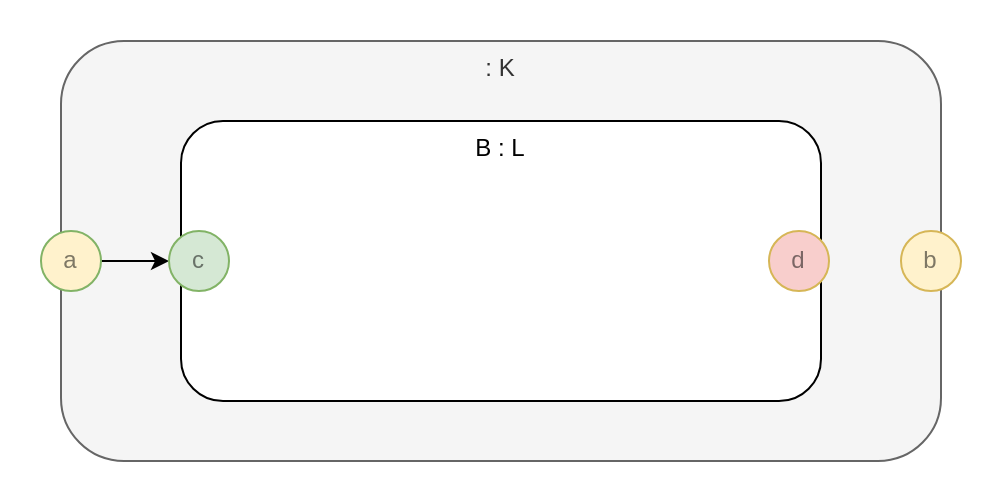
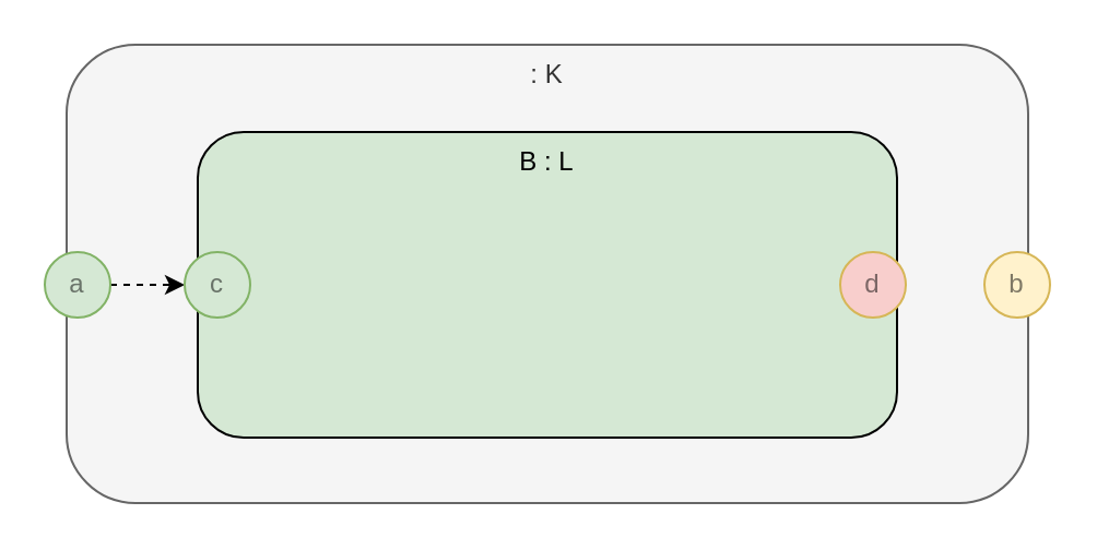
- <mxCell id="6" value="a" style="ellipse;whiteSpace=wrap;html=1;aspect=fixed;fillColor=#fff2cc;align=center;strokeColor=#82b366;textOpacity=50;" vertex="1" parent="1"><mxGeometry x="20" y="115" width="30" height="30" as="geometry" /></mxCell>
+ <mxCell id="6" value="a" style="ellipse;whiteSpace=wrap;html=1;aspect=fixed;fillColor=#d5e8d4;align=center;strokeColor=#82b366;textOpacity=50;" vertex="1" parent="1"><mxGeometry x="20" y="115" width="30" height="30" as="geometry" /></mxCell>
- <mxCell id="5" style="edgeStyle=orthogonalEdgeStyle;rounded=0;orthogonalLoop=1;jettySize=auto;html=1;exitX=1;exitY=0.5;exitDx=0;exitDy=0;entryX=0;entryY=0.5;entryDx=0;entryDy=0;" edge="1" parent="1" source="6" target="7"><mxGeometry relative="1" as="geometry" /></mxCell>
+ <mxCell id="5" style="edgeStyle=orthogonalEdgeStyle;rounded=0;orthogonalLoop=1;jettySize=auto;html=1;exitX=1;exitY=0.5;exitDx=0;exitDy=0;entryX=0;entryY=0.5;entryDx=0;entryDy=0;dashed=1;" edge="1" parent="1" source="6" target="7"><mxGeometry relative="1" as="geometry" /></mxCell>
- <mxCell id="3" value="B : L" style="rounded=1;whiteSpace=wrap;html=1;verticalAlign=top;" vertex="1" parent="1"><mxGeometry x="90" y="60" width="320" height="140" as="geometry" /></mxCell>
+ <mxCell id="3" value="B : L" style="rounded=1;whiteSpace=wrap;html=1;verticalAlign=top;fillColor=#d5e8d4;" vertex="1" parent="1"><mxGeometry x="90" y="60" width="320" height="140" as="geometry" /></mxCell>
